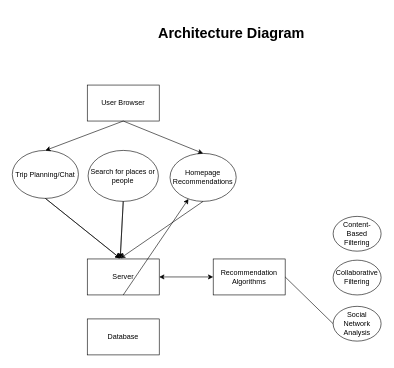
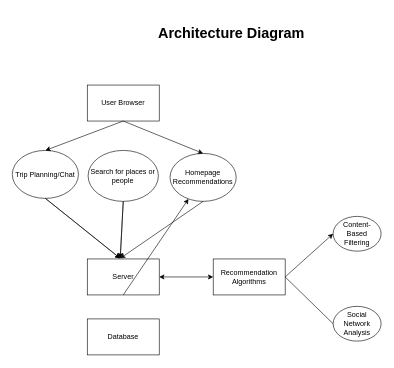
+ <mxCell id="12" value="" style="endArrow=classic;html=1;rounded=0;entryX=0;entryY=0.5;entryDx=0;entryDy=0;exitX=1;exitY=0.5;exitDx=0;exitDy=0;" edge="1" parent="1" source="4" target="9"><mxGeometry width="50" height="50" relative="1" as="geometry"><mxPoint x="375" y="370" as="sourcePoint" /><mxPoint x="205" y="431" as="targetPoint" /></mxGeometry></mxCell>
- <mxCell id="10" value="Collaborative Filtering" style="ellipse;whiteSpace=wrap;html=1;" vertex="1" parent="1"><mxGeometry x="555" y="433" width="80" height="58" as="geometry" /></mxCell>
